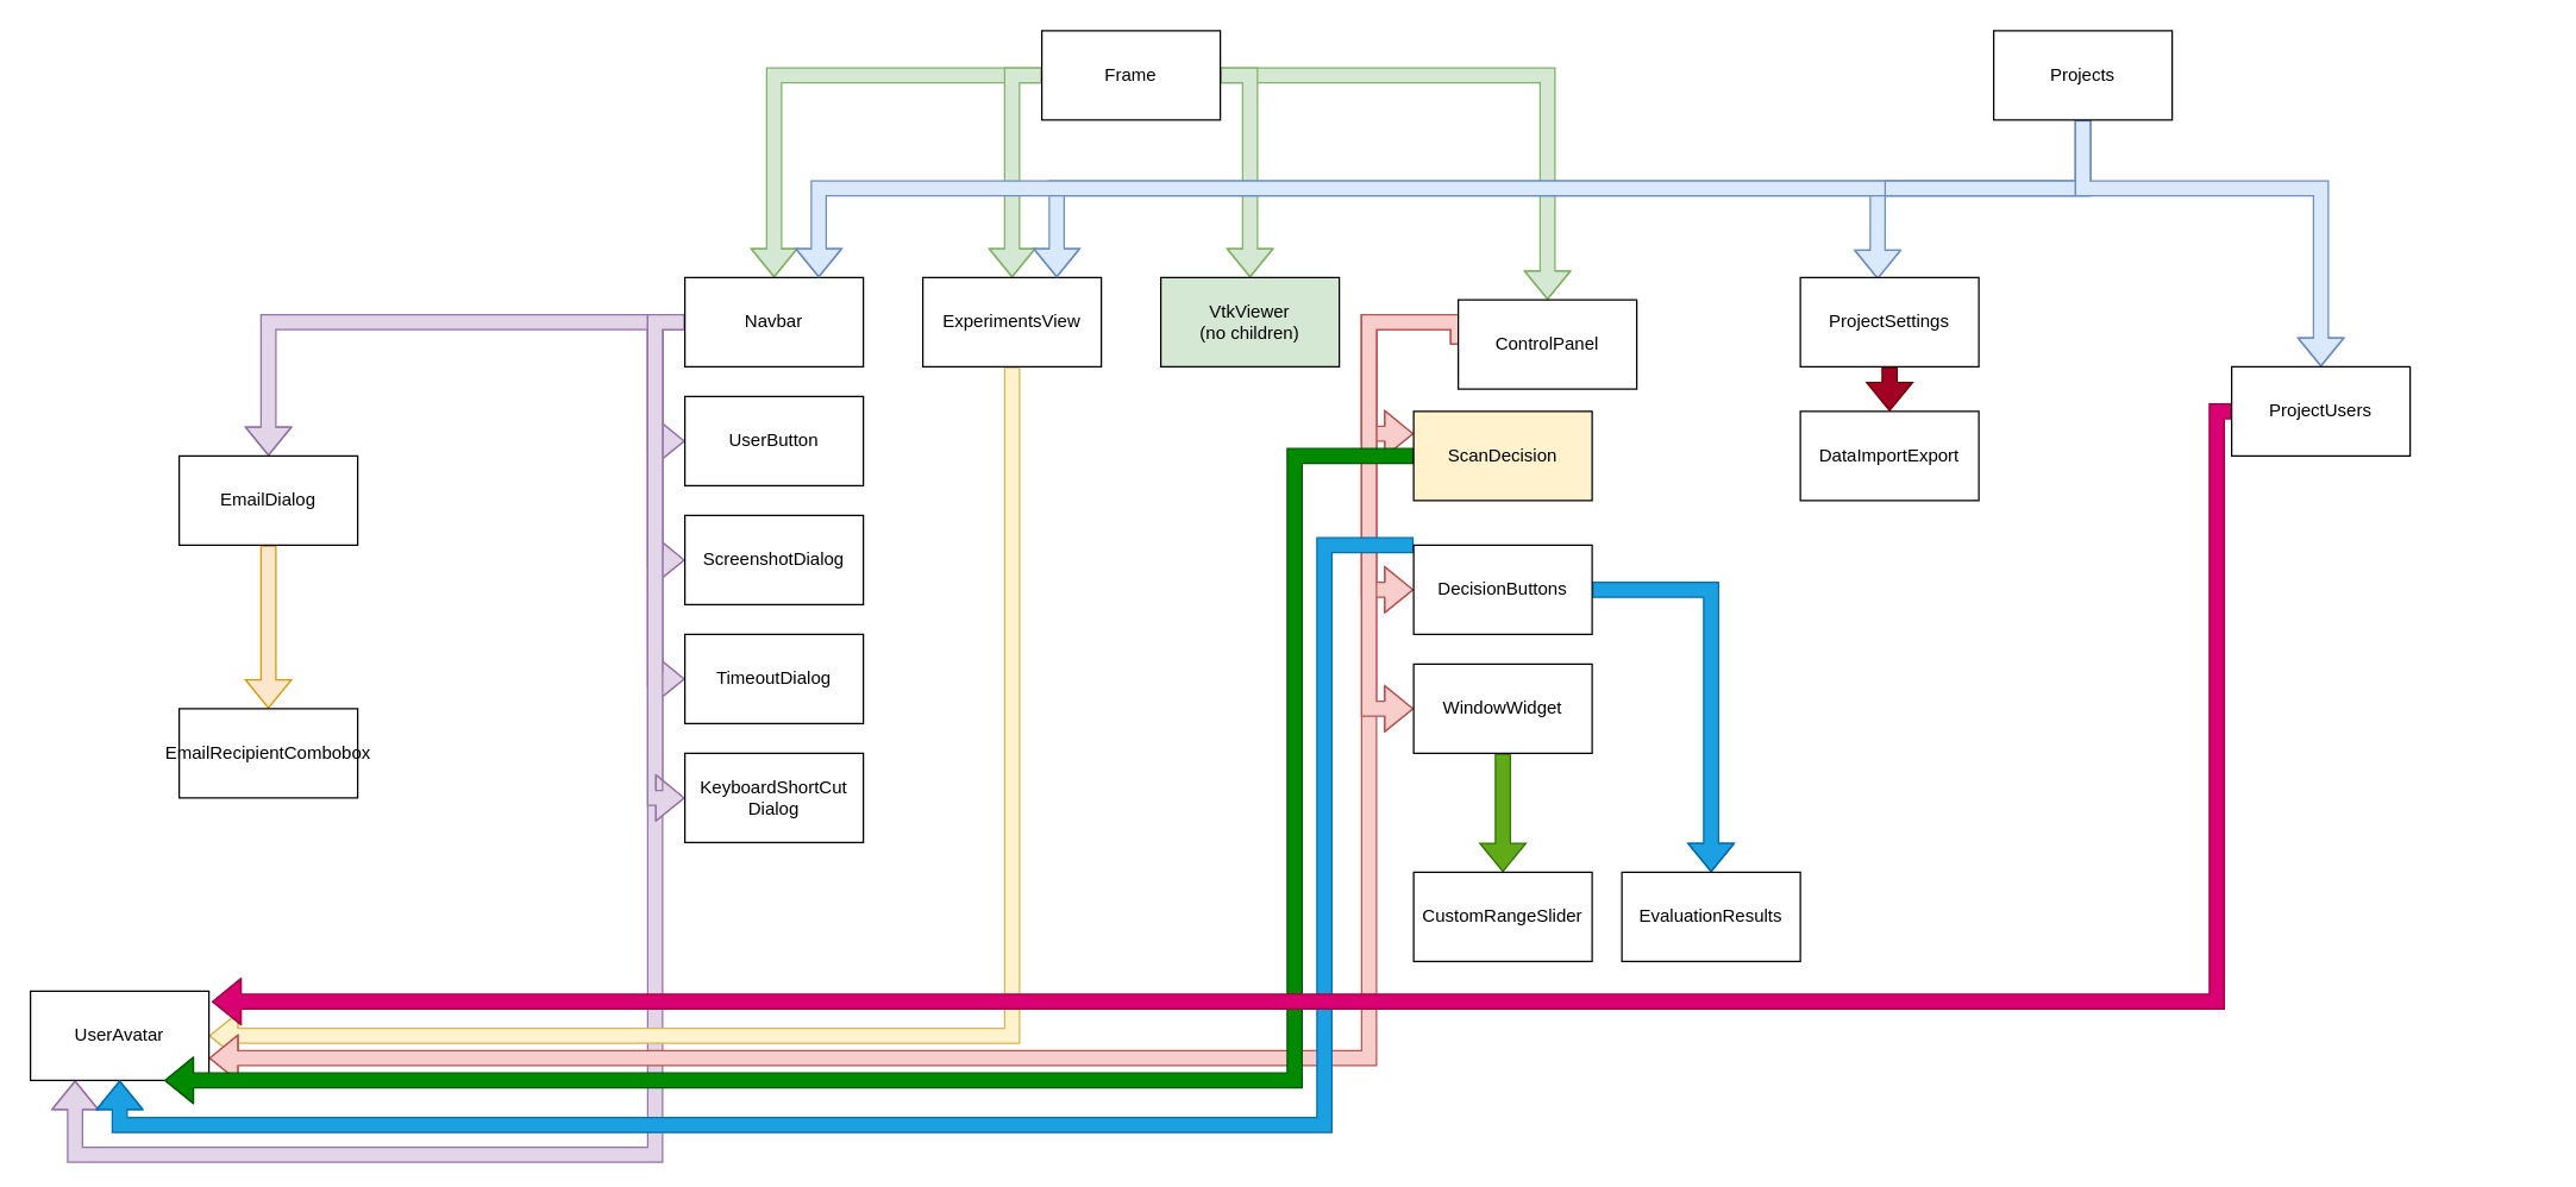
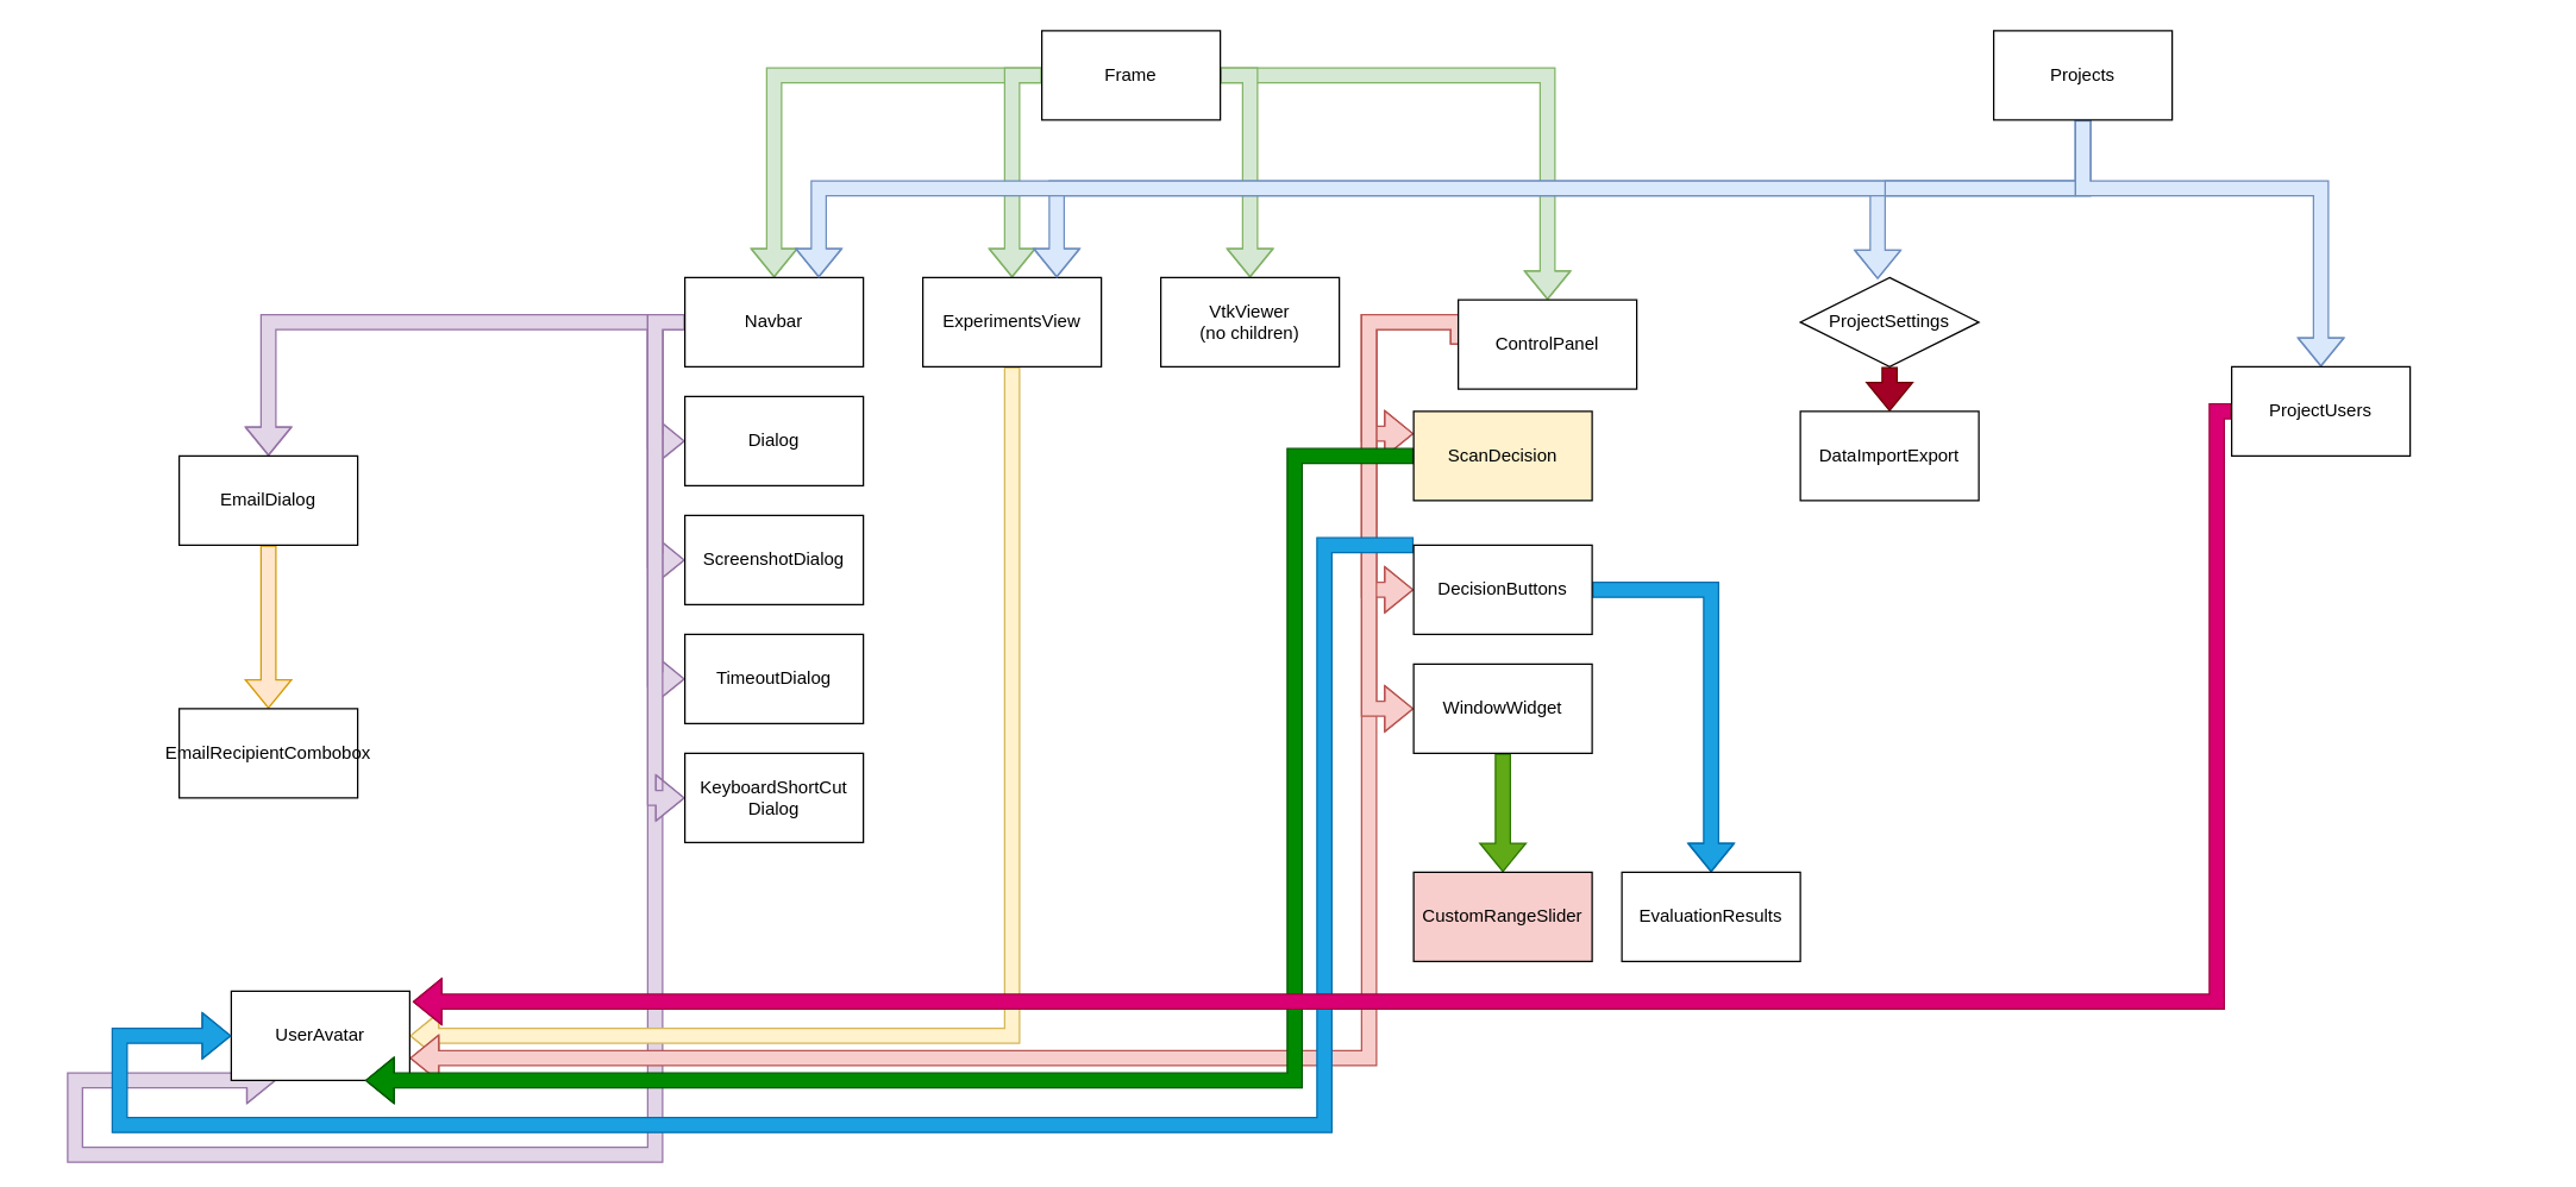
- <mxCell id="16" value="VtkViewer&lt;br&gt;(no children)" style="rounded=0;whiteSpace=wrap;html=1;fillColor=#d5e8d4;" vertex="1" parent="1"><mxGeometry x="780" y="186" width="120" height="60" as="geometry" /></mxCell>
+ <mxCell id="16" value="VtkViewer&lt;br&gt;(no children)" style="rounded=0;whiteSpace=wrap;html=1;" vertex="1" parent="1"><mxGeometry x="780" y="186" width="120" height="60" as="geometry" /></mxCell>
- <mxCell id="43" value="ProjectSettings" style="rounded=0;whiteSpace=wrap;html=1;" vertex="1" parent="1"><mxGeometry x="1210" y="186" width="120" height="60" as="geometry" /></mxCell>
+ <mxCell id="43" value="ProjectSettings" style="rhombus;whiteSpace=wrap;html=1;" vertex="1" parent="1"><mxGeometry x="1210" y="186" width="120" height="60" as="geometry" /></mxCell>
- <mxCell id="23" value="UserButton" style="rounded=0;whiteSpace=wrap;html=1;" vertex="1" parent="1"><mxGeometry x="460" y="266" width="120" height="60" as="geometry" /></mxCell>
+ <mxCell id="23" value="Dialog" style="rounded=0;whiteSpace=wrap;html=1;" vertex="1" parent="1"><mxGeometry x="460" y="266" width="120" height="60" as="geometry" /></mxCell>
- <mxCell id="47" value="CustomRangeSlider" style="rounded=0;whiteSpace=wrap;html=1;" vertex="1" parent="1"><mxGeometry x="950" y="586" width="120" height="60" as="geometry" /></mxCell>
+ <mxCell id="47" value="CustomRangeSlider" style="rounded=0;whiteSpace=wrap;html=1;fillColor=#f8cecc;" vertex="1" parent="1"><mxGeometry x="950" y="586" width="120" height="60" as="geometry" /></mxCell>
- <mxCell id="22" value="UserAvatar" style="rounded=0;whiteSpace=wrap;html=1;" vertex="1" parent="1"><mxGeometry x="20" y="666" width="120" height="60" as="geometry" /></mxCell>
+ <mxCell id="22" value="UserAvatar" style="rounded=0;whiteSpace=wrap;html=1;" vertex="1" parent="1"><mxGeometry x="155" y="666" width="120" height="60" as="geometry" /></mxCell>
